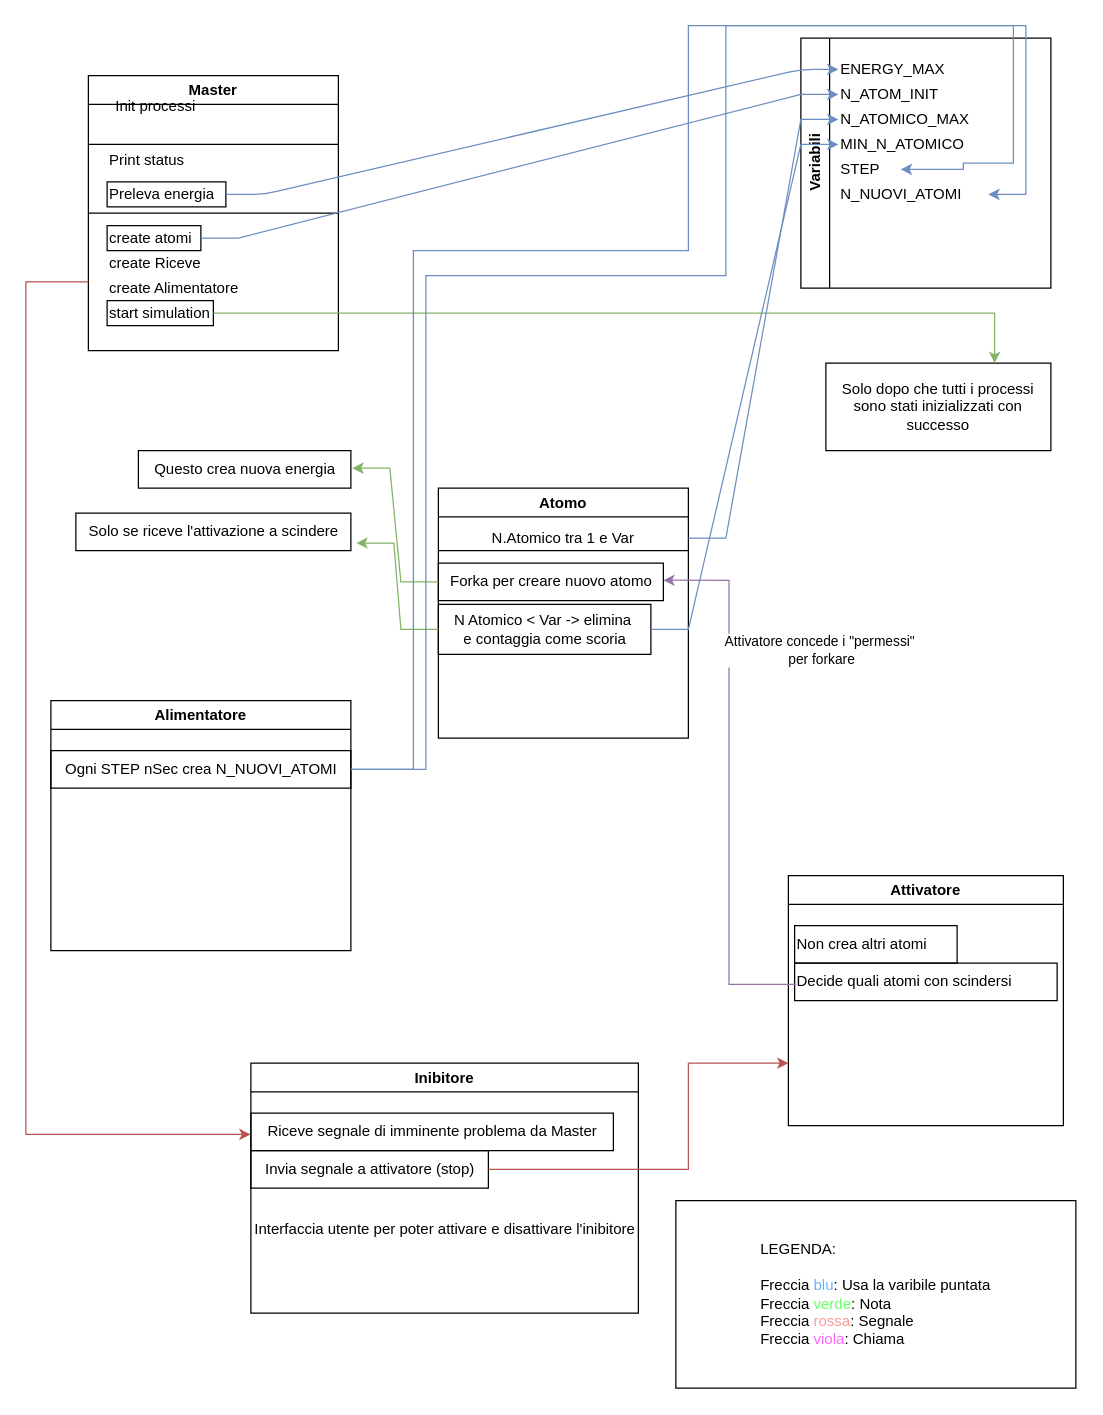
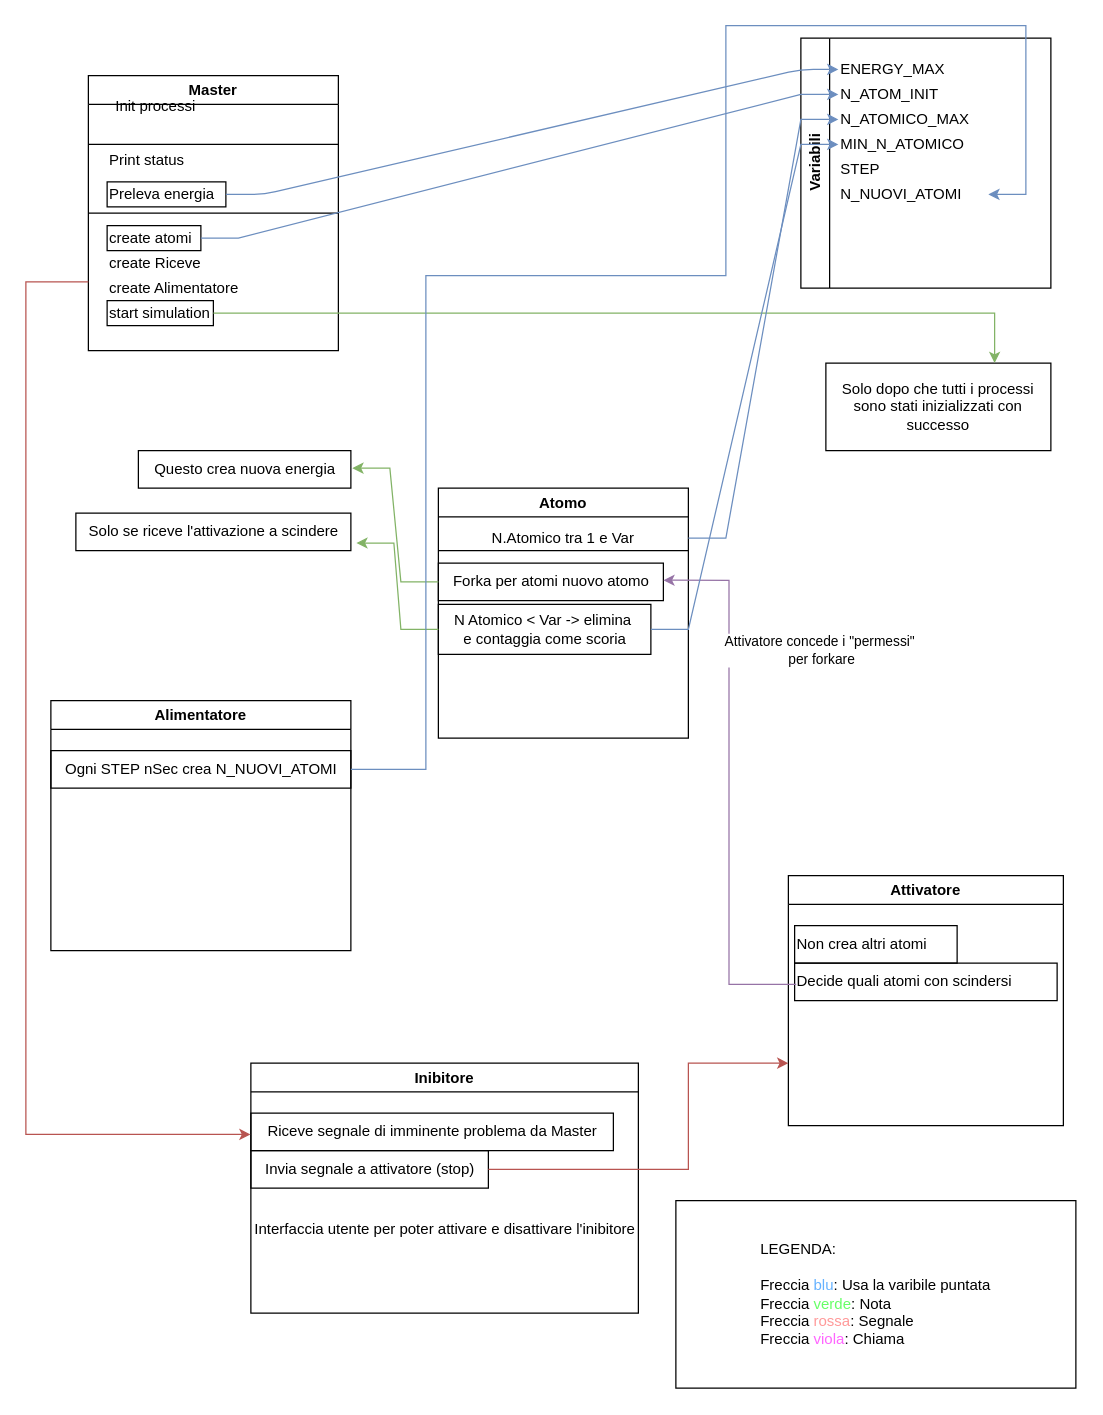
- <mxCell id="46" style="edgeStyle=orthogonalEdgeStyle;rounded=0;orthogonalLoop=1;jettySize=auto;html=1;fillColor=#dae8fc;strokeColor=#6c8ebf;" edge="1" parent="1" source="29" target="16"><mxGeometry relative="1" as="geometry"><mxPoint x="730" y="130" as="targetPoint" /><Array as="points"><mxPoint x="330" y="615" /><mxPoint x="330" y="200" /><mxPoint x="550" y="200" /><mxPoint x="550" y="20" /><mxPoint x="810" y="20" /><mxPoint x="810" y="130" /><mxPoint x="770" y="130" /><mxPoint x="770" y="135" /></Array></mxGeometry></mxCell>
- <mxCell id="25" value="Forka per creare nuovo atomo" style="text;html=1;align=center;verticalAlign=middle;resizable=0;points=[];autosize=1;strokeColor=default;fillColor=none;" vertex="1" parent="23"><mxGeometry y="60" width="180" height="30" as="geometry" /></mxCell>
+ <mxCell id="25" value="Forka per atomi nuovo atomo" style="text;html=1;align=center;verticalAlign=middle;resizable=0;points=[];autosize=1;strokeColor=default;fillColor=none;" vertex="1" parent="23"><mxGeometry y="60" width="180" height="30" as="geometry" /></mxCell>
